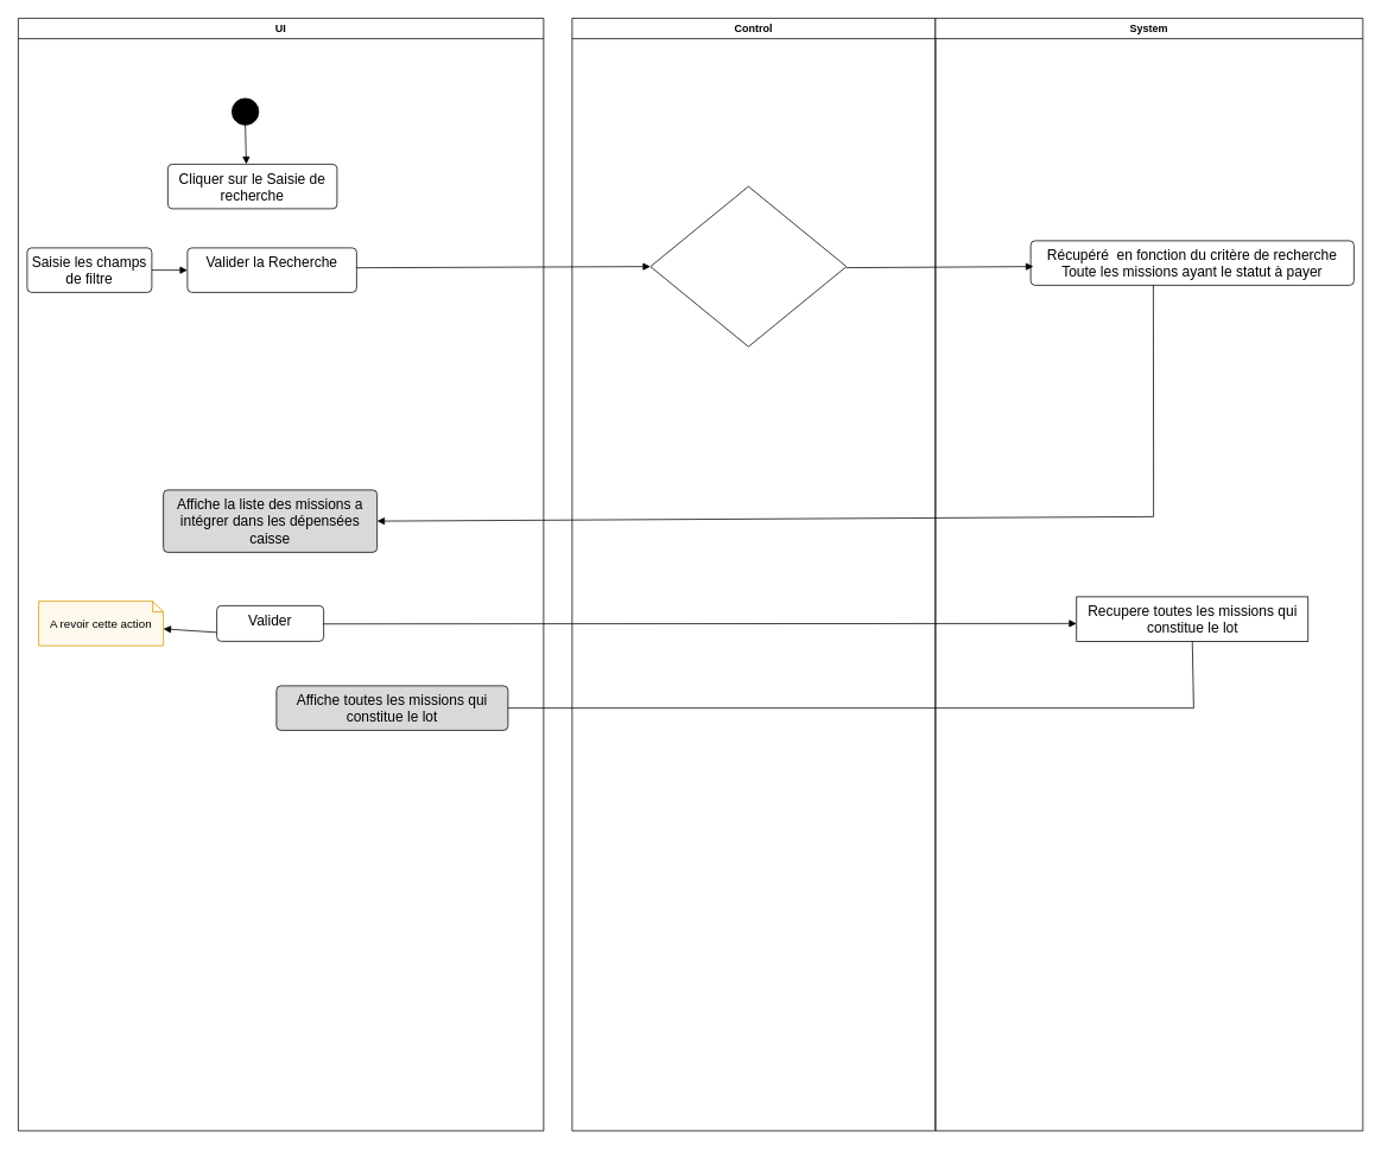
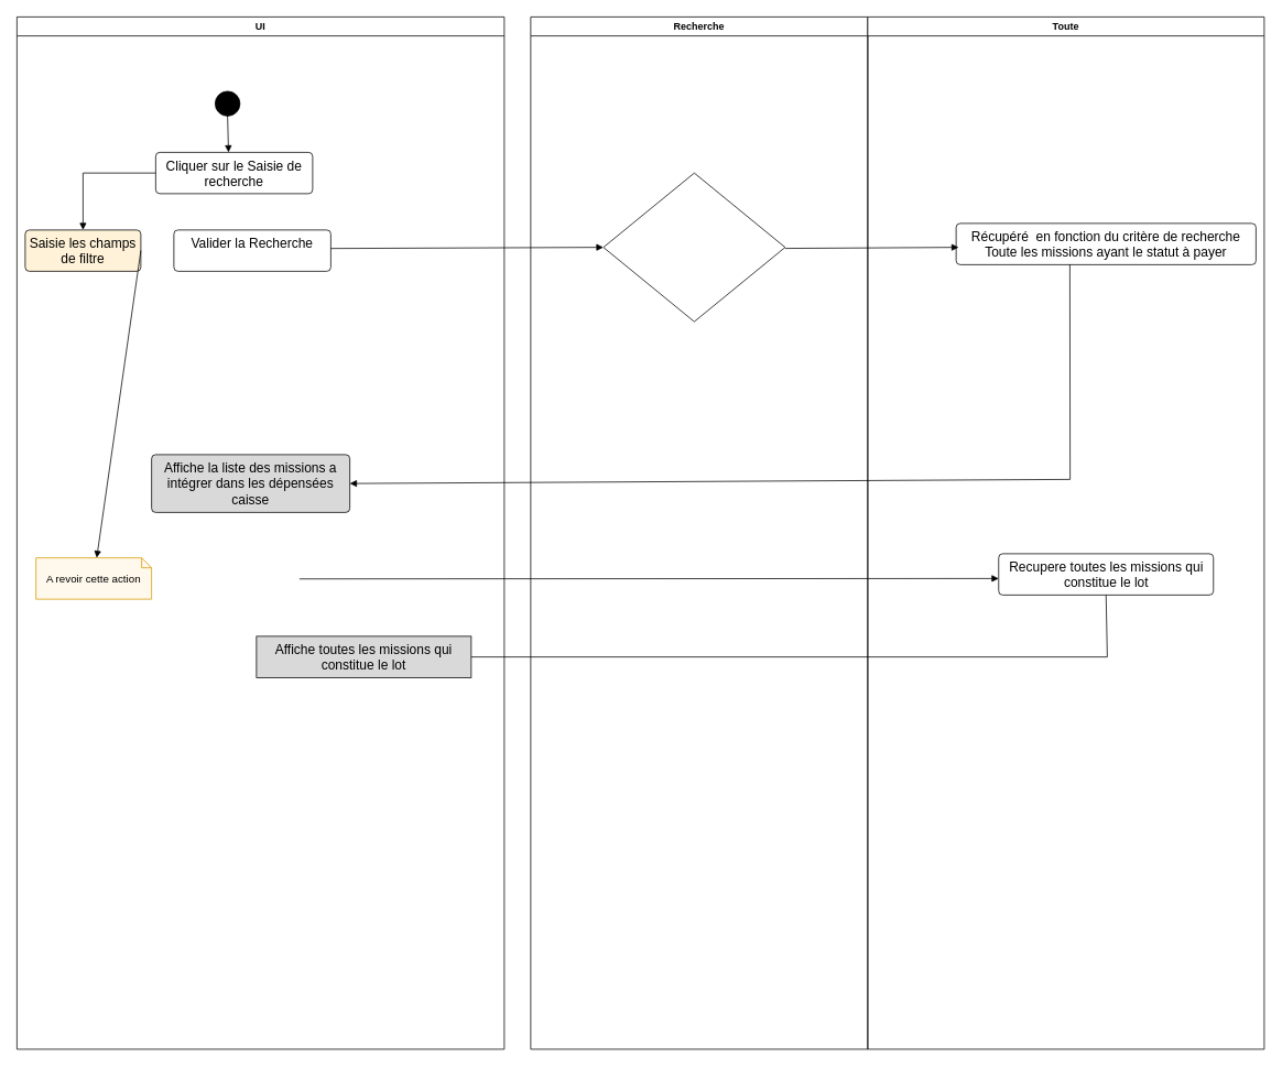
- <mxCell id="15" value="Control" style="swimlane;whiteSpace=wrap;html=1;" vertex="1" parent="1"><mxGeometry x="642" y="20" width="408" height="1250" as="geometry" /></mxCell>
+ <mxCell id="15" value="Recherche" style="swimlane;whiteSpace=wrap;html=1;" vertex="1" parent="1"><mxGeometry x="642" y="20" width="408" height="1250" as="geometry" /></mxCell>
- <mxCell id="18" value="System" style="swimlane;whiteSpace=wrap;html=1;" vertex="1" parent="1"><mxGeometry x="1050" y="20" width="480" height="1250" as="geometry" /></mxCell>
+ <mxCell id="18" value="Toute" style="swimlane;whiteSpace=wrap;html=1;" vertex="1" parent="1"><mxGeometry x="1050" y="20" width="480" height="1250" as="geometry" /></mxCell>
+ <mxCell id="10" value="" style="html=1;verticalAlign=bottom;labelBackgroundColor=none;endArrow=block;endFill=1;rounded=0;entryX=0.5;entryY=0;entryDx=0;entryDy=0;exitX=0;exitY=0.5;exitDx=0;exitDy=0;entryPerimeter=0;" edge="1" parent="2" source="4" target="9"><mxGeometry width="160" relative="1" as="geometry"><mxPoint x="85" y="214" as="sourcePoint" /><mxPoint x="86" y="258" as="targetPoint" /><Array as="points"><mxPoint x="80" y="189" /></Array></mxGeometry></mxCell>
- <mxCell id="9" value="&lt;font style=&quot;font-size: 16px;&quot;&gt;Saisie les champs de filtre&lt;/font&gt;" style="html=1;align=center;verticalAlign=top;rounded=1;absoluteArcSize=1;arcSize=10;dashed=0;whiteSpace=wrap;" vertex="1" parent="2"><mxGeometry x="10" y="258" width="140" height="50" as="geometry" /></mxCell>
+ <mxCell id="9" value="&lt;font style=&quot;font-size: 16px;&quot;&gt;Saisie les champs de filtre&lt;/font&gt;" style="html=1;align=center;verticalAlign=top;rounded=1;absoluteArcSize=1;arcSize=10;dashed=0;whiteSpace=wrap;fillColor=#fff2d9;" vertex="1" parent="2"><mxGeometry x="10" y="258" width="140" height="50" as="geometry" /></mxCell>
- <mxCell id="11" value="" style="html=1;verticalAlign=bottom;labelBackgroundColor=none;endArrow=block;endFill=1;rounded=0;entryX=0;entryY=0.5;entryDx=0;entryDy=0;exitX=1;exitY=0.5;exitDx=0;exitDy=0;" edge="1" parent="2" source="9" target="6"><mxGeometry width="160" relative="1" as="geometry"><mxPoint x="170" y="350" as="sourcePoint" /><mxPoint x="240" y="350" as="targetPoint" /></mxGeometry></mxCell>
+ <mxCell id="11" value="" style="html=1;verticalAlign=bottom;labelBackgroundColor=none;endArrow=block;endFill=1;rounded=0;exitX=1;exitY=0.5;exitDx=0;exitDy=0;" edge="1" parent="2" source="9" target="13"><mxGeometry width="160" relative="1" as="geometry"><mxPoint x="170" y="350" as="sourcePoint" /><mxPoint x="240" y="350" as="targetPoint" /></mxGeometry></mxCell>
- <mxCell id="21" value="&lt;font style=&quot;font-size: 16px;&quot;&gt;Recupere toutes les missions qui constitue le lot&lt;/font&gt;" style="html=1;align=center;verticalAlign=top;absoluteArcSize=1;arcSize=10;dashed=0;whiteSpace=wrap;rounded=0;" vertex="1" parent="18"><mxGeometry x="158.5" y="650" width="260" height="50" as="geometry" /></mxCell>
+ <mxCell id="21" value="&lt;font style=&quot;font-size: 16px;&quot;&gt;Recupere toutes les missions qui constitue le lot&lt;/font&gt;" style="html=1;align=center;verticalAlign=top;rounded=1;absoluteArcSize=1;arcSize=10;dashed=0;whiteSpace=wrap;" vertex="1" parent="18"><mxGeometry x="158.5" y="650" width="260" height="50" as="geometry" /></mxCell>
- <mxCell id="8" value="&lt;span style=&quot;font-size: 16px;&quot;&gt;Valider&lt;/span&gt;" style="html=1;align=center;verticalAlign=top;rounded=1;absoluteArcSize=1;arcSize=10;dashed=0;whiteSpace=wrap;" vertex="1" parent="2"><mxGeometry x="223" y="660" width="120" height="40" as="geometry" /></mxCell>
- <mxCell id="14" value="" style="html=1;verticalAlign=bottom;labelBackgroundColor=none;endArrow=block;endFill=1;rounded=0;entryX=0;entryY=0;entryDx=140;entryDy=31;exitX=0;exitY=0.75;exitDx=0;exitDy=0;entryPerimeter=0;" edge="1" parent="2" source="8" target="13"><mxGeometry width="160" relative="1" as="geometry"><mxPoint x="180" y="757" as="sourcePoint" /><mxPoint x="220" y="757" as="targetPoint" /></mxGeometry></mxCell>
- <mxCell id="12" value="&lt;font style=&quot;font-size: 16px;&quot;&gt;Affiche toutes les missions qui constitue le lot&lt;/font&gt;" style="html=1;align=center;verticalAlign=top;rounded=1;absoluteArcSize=1;arcSize=10;dashed=0;whiteSpace=wrap;fillColor=#D9D9D9;" vertex="1" parent="2"><mxGeometry x="290" y="750" width="260" height="50" as="geometry" /></mxCell>
+ <mxCell id="12" value="&lt;font style=&quot;font-size: 16px;&quot;&gt;Affiche toutes les missions qui constitue le lot&lt;/font&gt;" style="html=1;align=center;verticalAlign=top;absoluteArcSize=1;arcSize=10;dashed=0;whiteSpace=wrap;fillColor=#D9D9D9;rounded=0;" vertex="1" parent="2"><mxGeometry x="290" y="750" width="260" height="50" as="geometry" /></mxCell>
